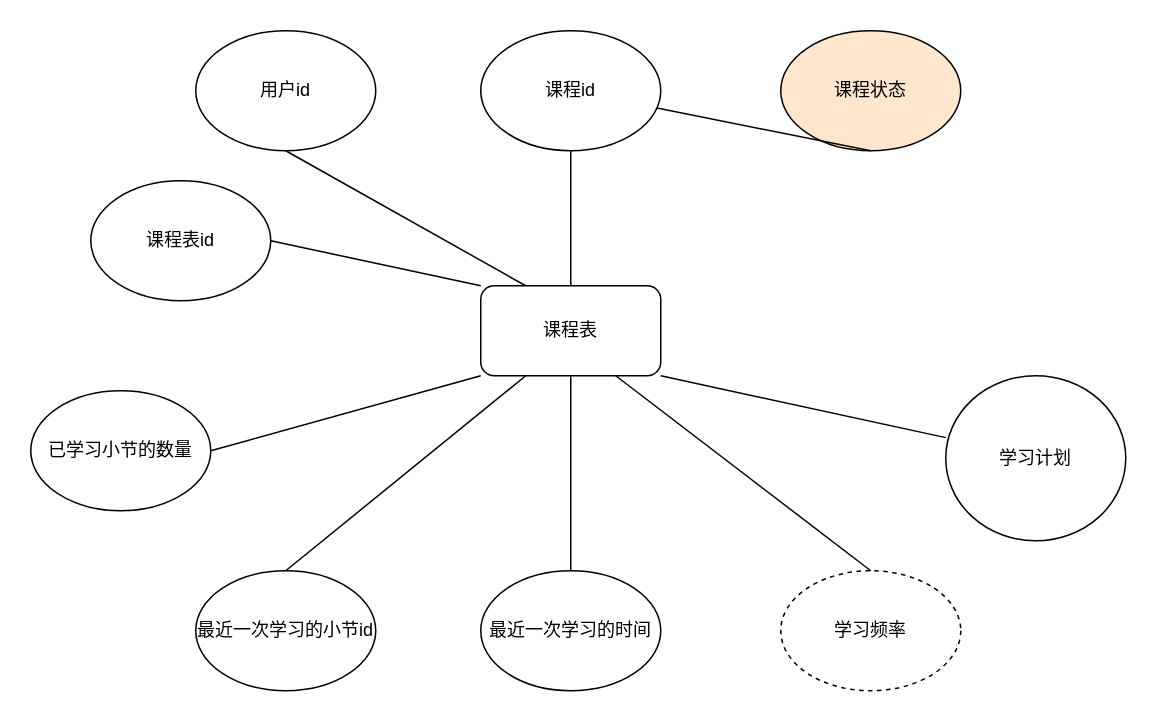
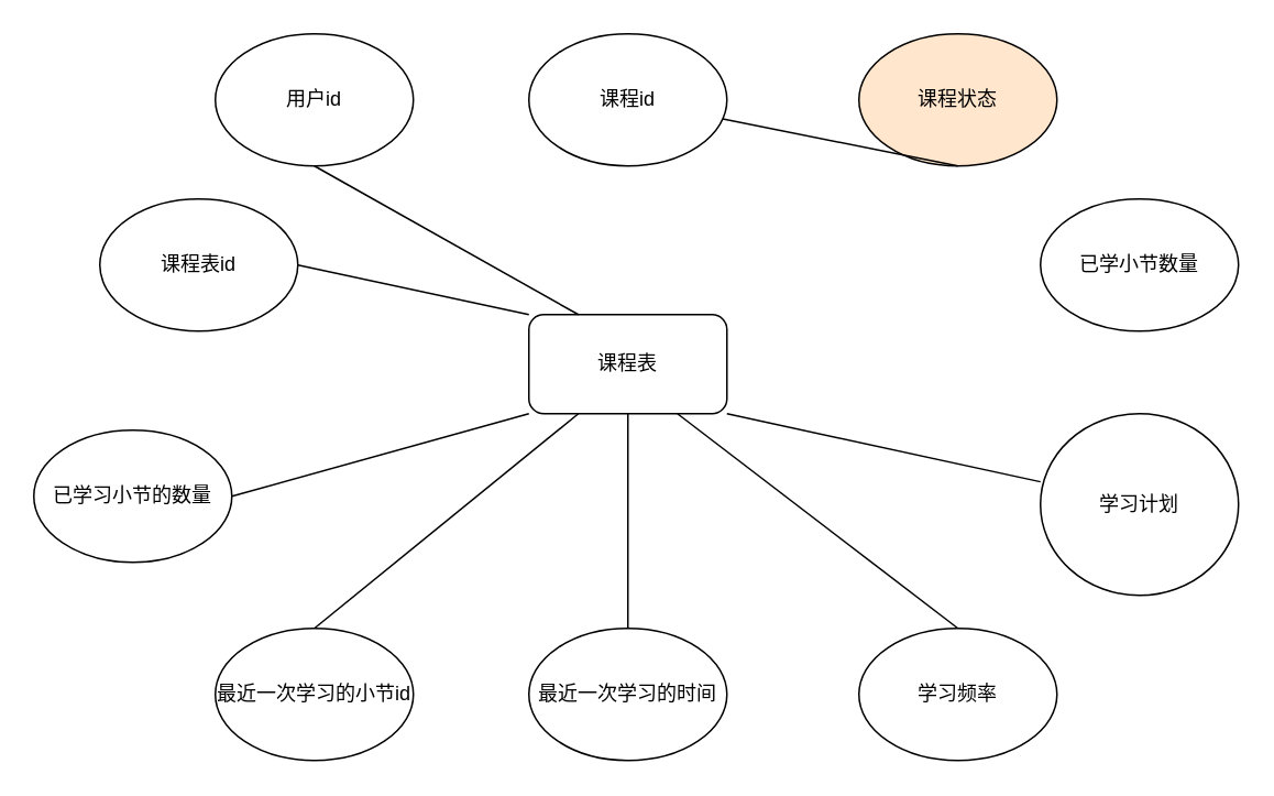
- <mxCell id="12" value="" style="endArrow=none;html=1;rounded=0;entryX=0.5;entryY=0;entryDx=0;entryDy=0;exitX=0.5;exitY=1;exitDx=0;exitDy=0;" parent="1" source="5" target="2" edge="1"><mxGeometry width="50" height="50" relative="1" as="geometry"><mxPoint x="140" y="170" as="sourcePoint" /><mxPoint x="340" y="210" as="targetPoint" /></mxGeometry></mxCell>
+ <mxCell id="7" value="已学小节数量" style="ellipse;whiteSpace=wrap;html=1;" parent="1" vertex="1"><mxGeometry x="630" y="120" width="120" height="80" as="geometry" /></mxCell>
- <mxCell id="20" value="学习频率" style="ellipse;whiteSpace=wrap;html=1;dashed=1;" vertex="1" parent="1"><mxGeometry x="520" y="380" width="120" height="80" as="geometry" /></mxCell>
+ <mxCell id="20" value="学习频率" style="ellipse;whiteSpace=wrap;html=1;" vertex="1" parent="1"><mxGeometry x="520" y="380" width="120" height="80" as="geometry" /></mxCell>
